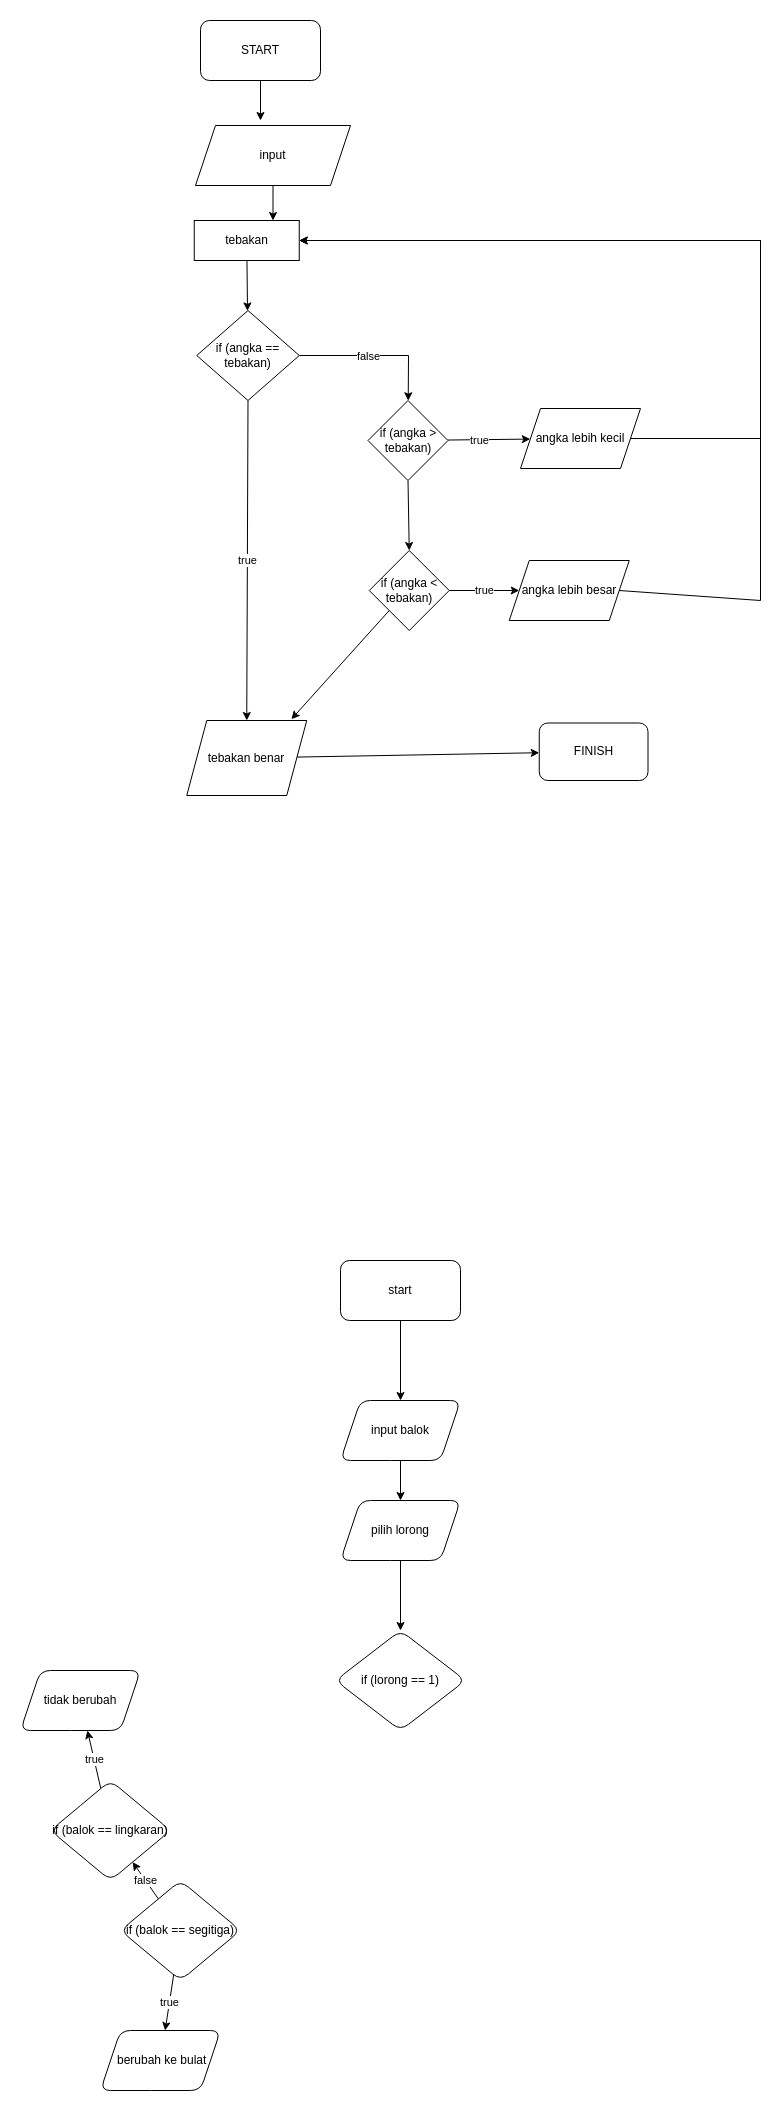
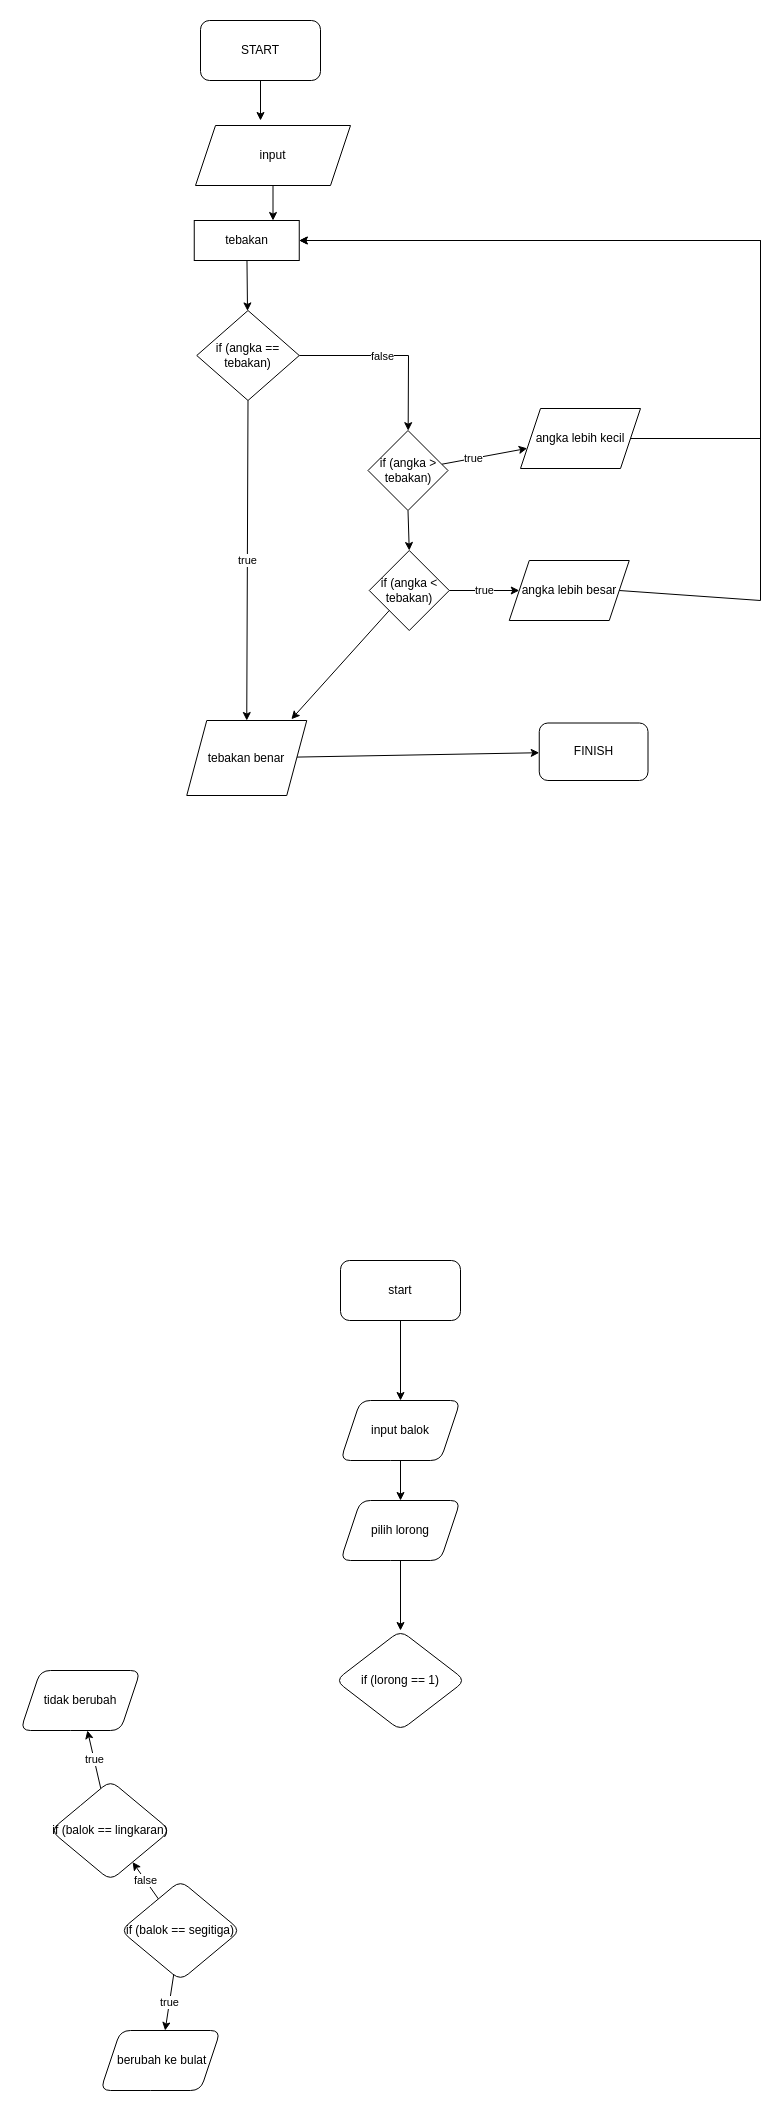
- <mxCell id="22" value="if (angka &amp;gt; tebakan)" style="rhombus;whiteSpace=wrap;html=1;" vertex="1" parent="1"><mxGeometry x="367.5" y="400" width="80" height="80" as="geometry" /></mxCell>
+ <mxCell id="22" value="if (angka &amp;gt; tebakan)" style="rhombus;whiteSpace=wrap;html=1;" vertex="1" parent="1"><mxGeometry x="367.5" y="430" width="80" height="80" as="geometry" /></mxCell>
